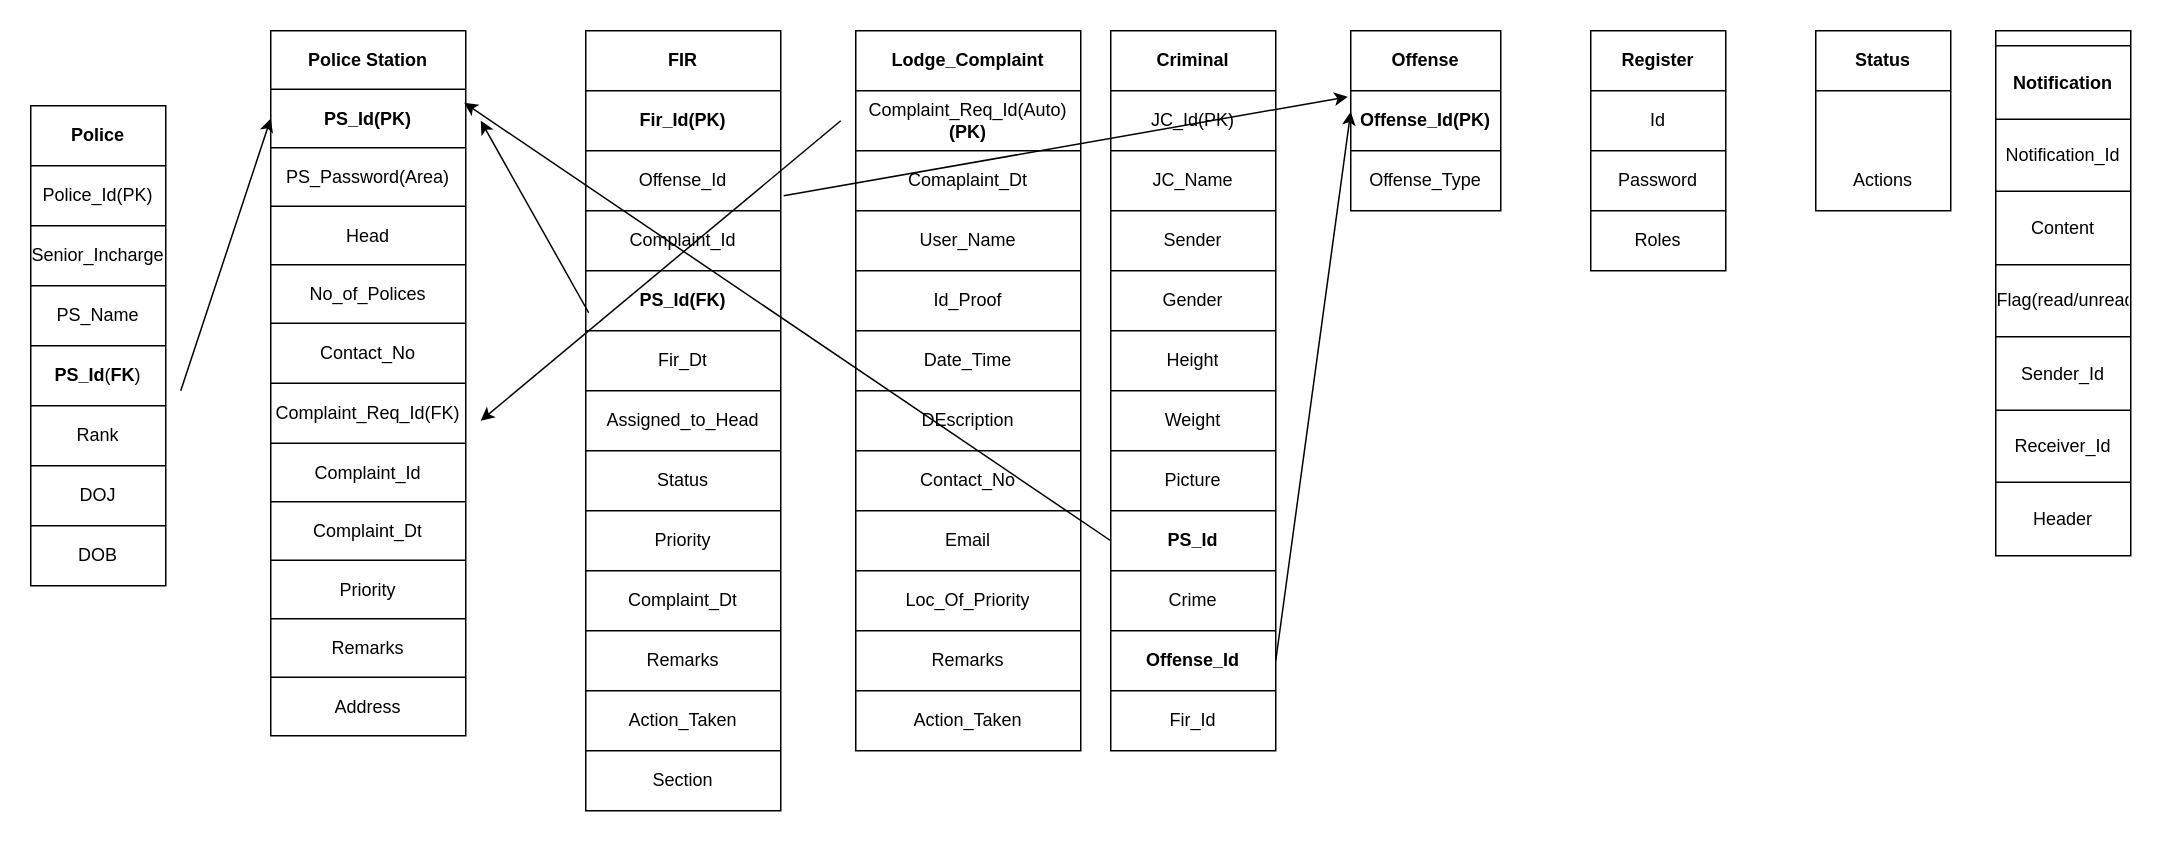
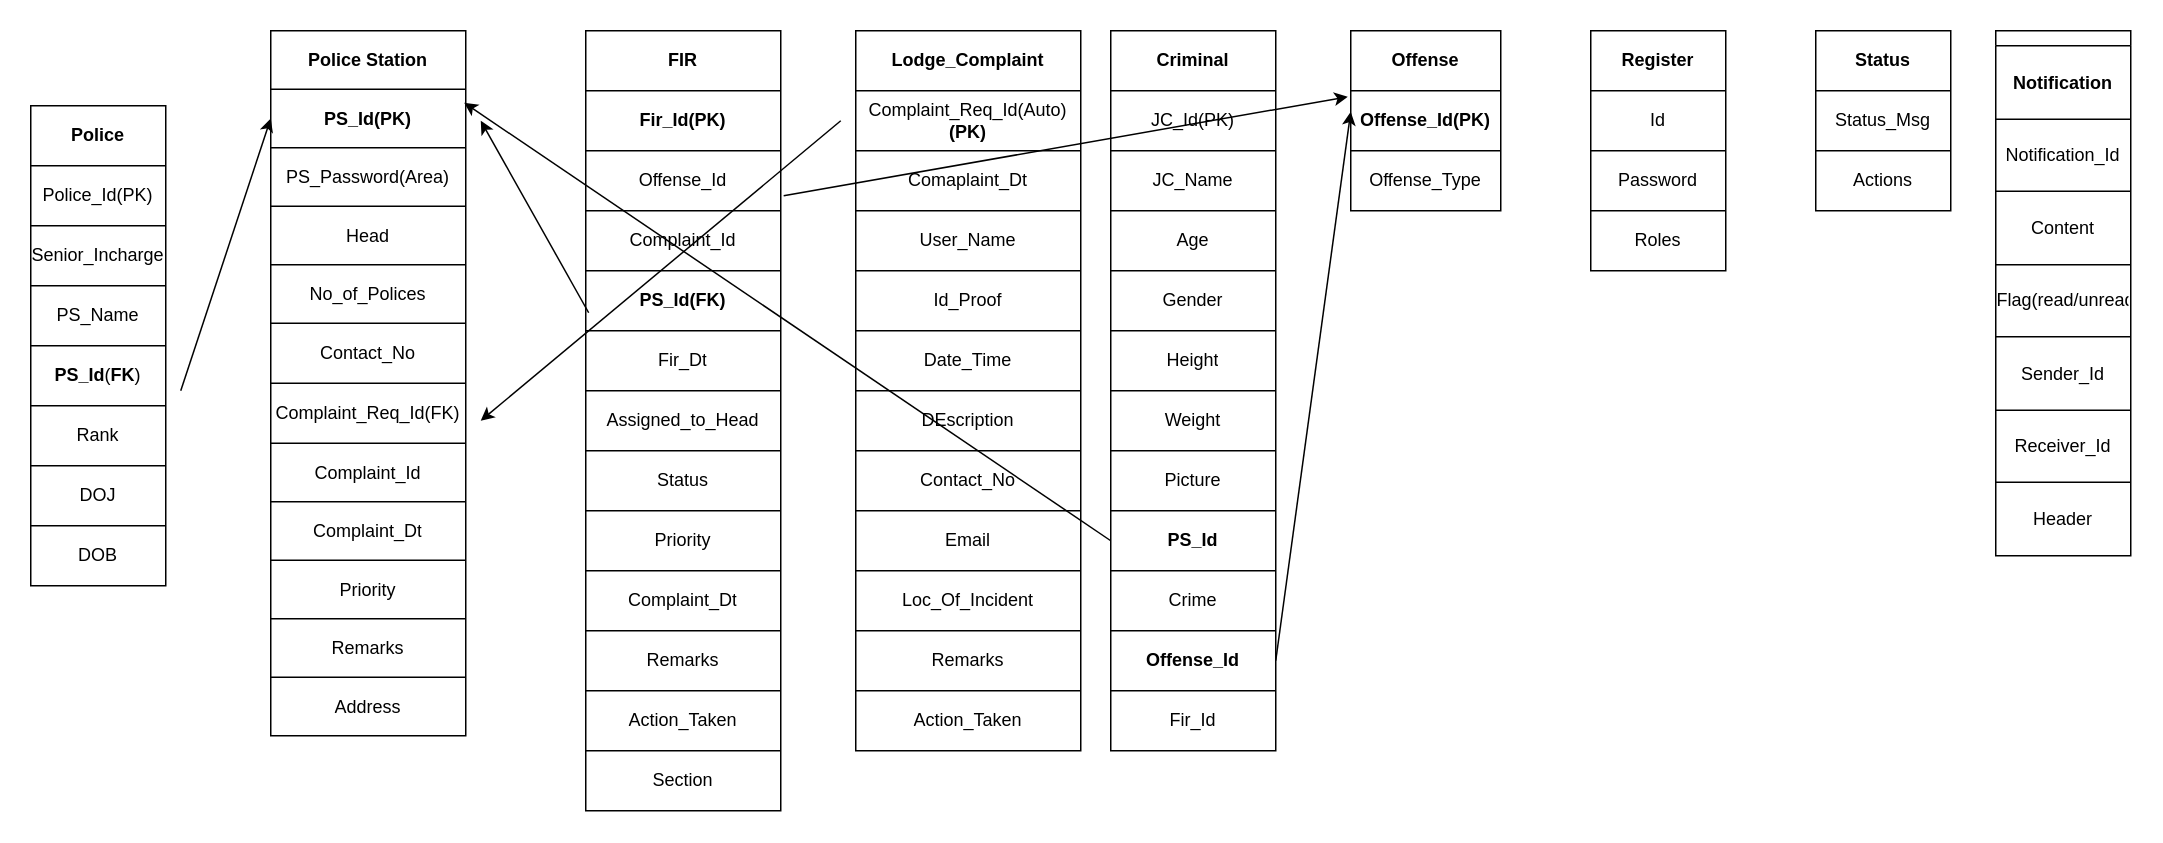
+ <mxCell id="141" value="Status_Msg" style="shape=partialRectangle;html=1;whiteSpace=wrap;connectable=0;overflow=hidden;fillColor=none;top=0;left=0;bottom=0;right=0;" vertex="1" parent="140"><mxGeometry width="90" height="40" as="geometry" /></mxCell>
- <mxCell id="104" value="Sender" style="shape=partialRectangle;html=1;whiteSpace=wrap;connectable=0;overflow=hidden;fillColor=none;top=0;left=0;bottom=0;right=0;" vertex="1" parent="103"><mxGeometry width="110" height="40" as="geometry" /></mxCell>
+ <mxCell id="104" value="Age" style="shape=partialRectangle;html=1;whiteSpace=wrap;connectable=0;overflow=hidden;fillColor=none;top=0;left=0;bottom=0;right=0;" vertex="1" parent="103"><mxGeometry width="110" height="40" as="geometry" /></mxCell>
- <mxCell id="91" value="Loc_Of_Priority" style="shape=partialRectangle;html=1;whiteSpace=wrap;connectable=0;overflow=hidden;fillColor=none;top=0;left=0;bottom=0;right=0;" parent="90" vertex="1"><mxGeometry width="150" height="40" as="geometry" /></mxCell>
+ <mxCell id="91" value="Loc_Of_Incident" style="shape=partialRectangle;html=1;whiteSpace=wrap;connectable=0;overflow=hidden;fillColor=none;top=0;left=0;bottom=0;right=0;" parent="90" vertex="1"><mxGeometry width="150" height="40" as="geometry" /></mxCell>
